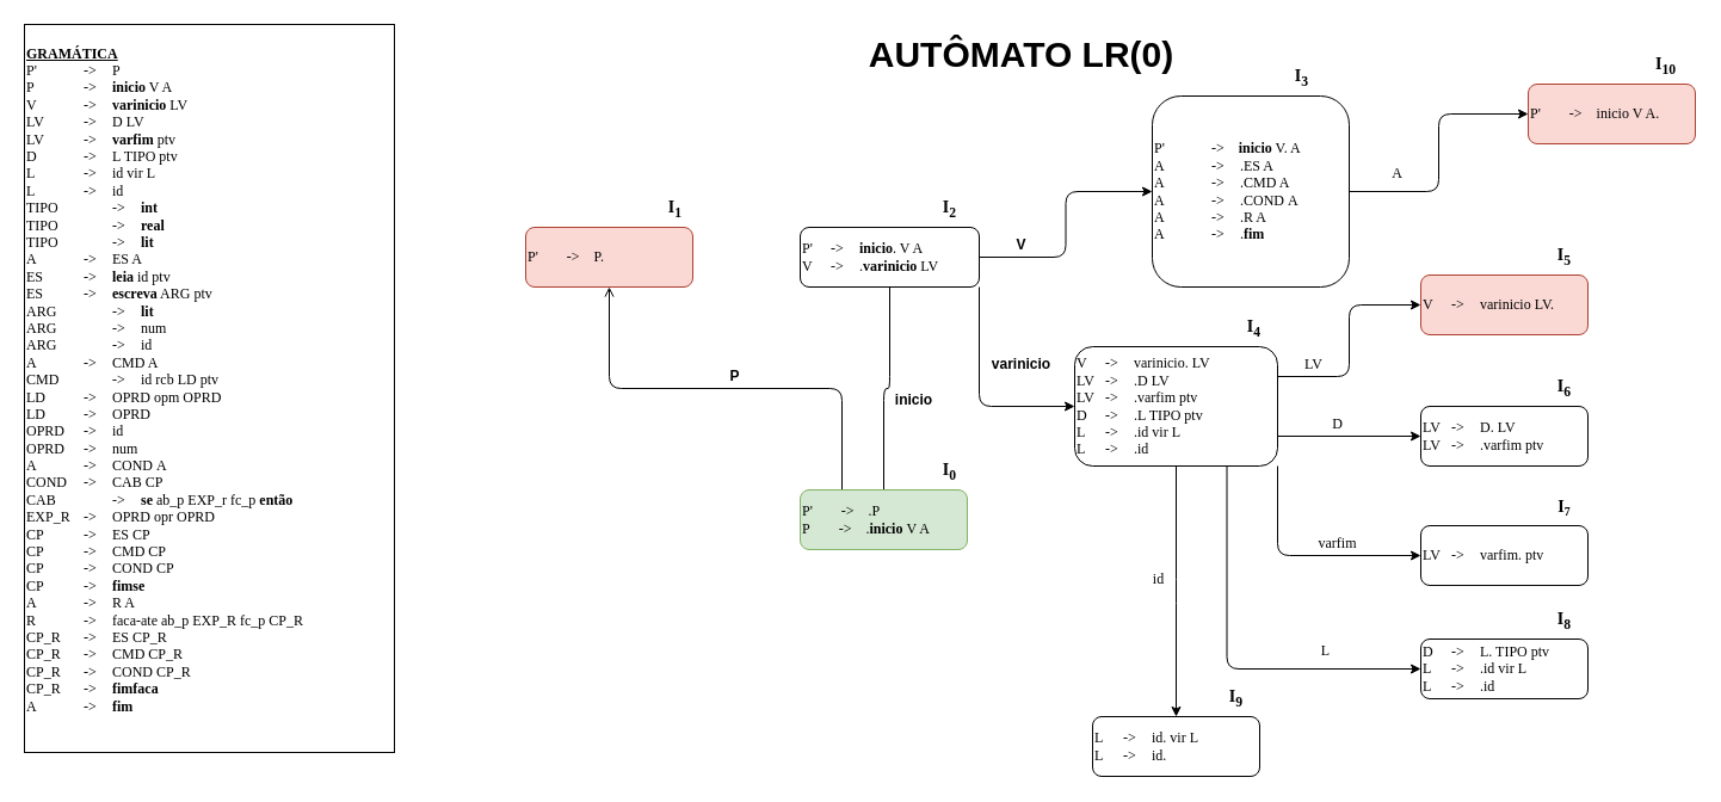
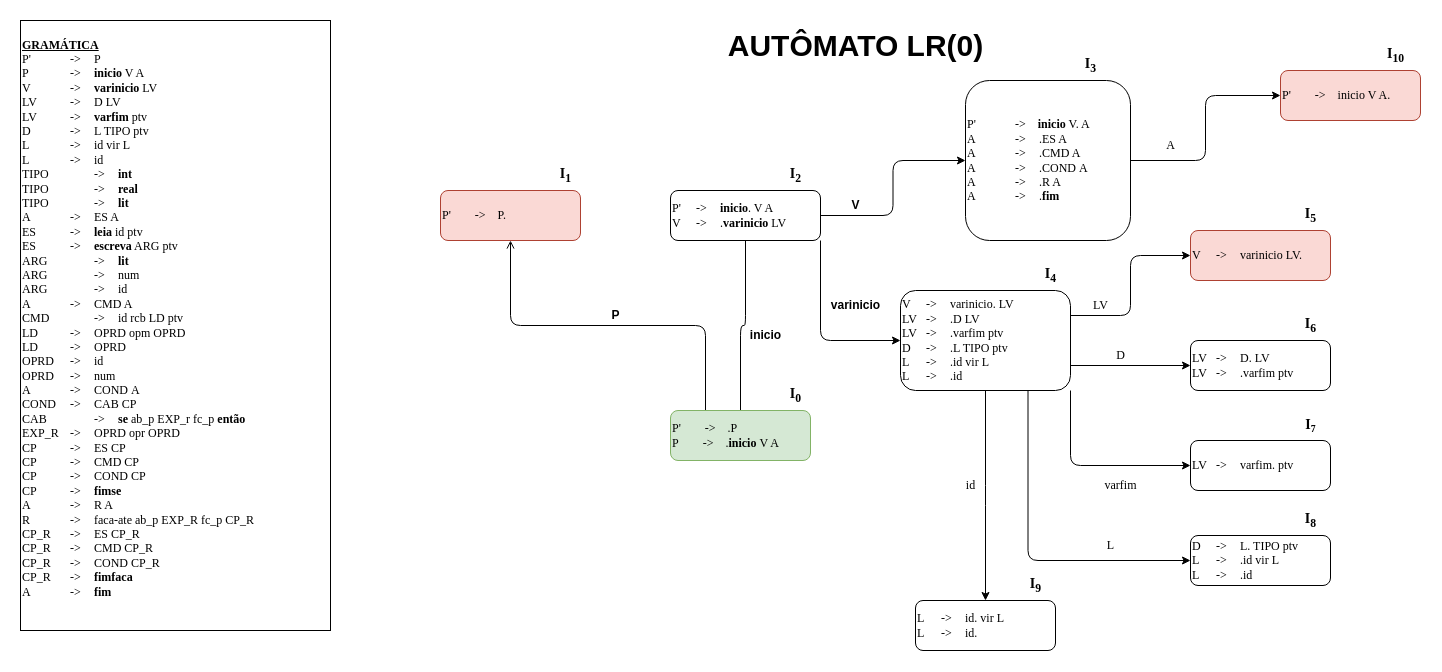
- <mxCell id="34" value="&lt;font face=&quot;Verdana&quot;&gt;varfim&lt;/font&gt;" style="text;html=1;align=center;verticalAlign=middle;resizable=0;points=[];autosize=1;strokeColor=none;fillColor=none;" vertex="1" parent="1"><mxGeometry x="1090" y="440" width="60" height="30" as="geometry" /></mxCell>
+ <mxCell id="34" value="&lt;font face=&quot;Verdana&quot;&gt;varfim&lt;/font&gt;" style="text;html=1;align=center;verticalAlign=middle;resizable=0;points=[];autosize=1;strokeColor=none;fillColor=none;" vertex="1" parent="1"><mxGeometry x="1090" y="470" width="60" height="30" as="geometry" /></mxCell>
